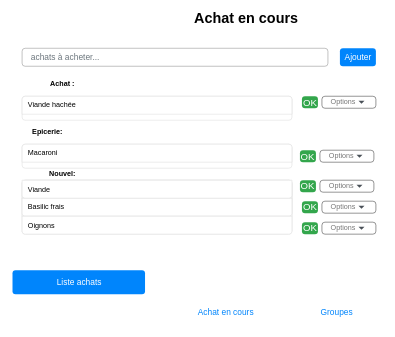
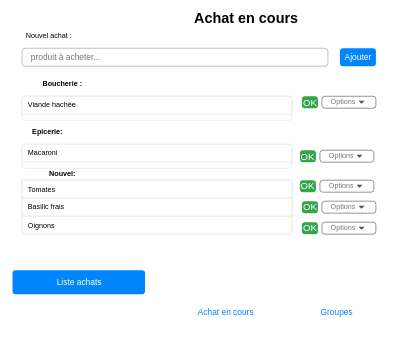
+ <mxCell id="5" value="Nouvel achat :" style="text;html=1;strokeColor=none;fillColor=none;align=center;verticalAlign=middle;whiteSpace=wrap;rounded=0;" parent="1" vertex="1"><mxGeometry x="36" y="50" width="90" height="20" as="geometry" /></mxCell>
- <mxCell id="3" value="achats à acheter..." style="html=1;shadow=0;dashed=0;shape=mxgraph.bootstrap.rrect;rSize=5;fillColor=#ffffff;strokeColor=#999999;align=left;spacing=15;fontSize=14;fontColor=#6C767D;" parent="1" vertex="1"><mxGeometry x="36" y="80" width="510" height="30" as="geometry" /></mxCell>
+ <mxCell id="3" value="produit à acheter..." style="html=1;shadow=0;dashed=0;shape=mxgraph.bootstrap.rrect;rSize=5;fillColor=#ffffff;strokeColor=#999999;align=left;spacing=15;fontSize=14;fontColor=#6C767D;" parent="1" vertex="1"><mxGeometry x="36" y="80" width="510" height="30" as="geometry" /></mxCell>
- <mxCell id="17" value="&lt;b&gt;Achat :&lt;br&gt;&lt;/b&gt;" style="text;html=1;strokeColor=none;fillColor=none;align=center;verticalAlign=middle;whiteSpace=wrap;rounded=0;" parent="1" vertex="1"><mxGeometry x="61" y="130" width="85" height="20" as="geometry" /></mxCell>
+ <mxCell id="17" value="&lt;b&gt;Boucherie :&lt;br&gt;&lt;/b&gt;" style="text;html=1;strokeColor=none;fillColor=none;align=center;verticalAlign=middle;whiteSpace=wrap;rounded=0;" parent="1" vertex="1"><mxGeometry x="61" y="130" width="85" height="20" as="geometry" /></mxCell>
- <mxCell id="15" value="Viande" style="strokeColor=inherit;fillColor=inherit;gradientColor=inherit;fontColor=inherit;html=1;shadow=0;dashed=0;shape=mxgraph.bootstrap.bottomButton;rSize=5;perimeter=none;whiteSpace=wrap;resizeWidth=1;resizeHeight=0;align=left;spacing=10;" parent="11" vertex="1"><mxGeometry width="450" height="30" as="geometry"><mxPoint y="2" as="offset" /></mxGeometry></mxCell>
+ <mxCell id="15" value="Tomates" style="strokeColor=inherit;fillColor=inherit;gradientColor=inherit;fontColor=inherit;html=1;shadow=0;dashed=0;shape=mxgraph.bootstrap.bottomButton;rSize=5;perimeter=none;whiteSpace=wrap;resizeWidth=1;resizeHeight=0;align=left;spacing=10;" parent="11" vertex="1"><mxGeometry width="450" height="30" as="geometry"><mxPoint y="2" as="offset" /></mxGeometry></mxCell>
